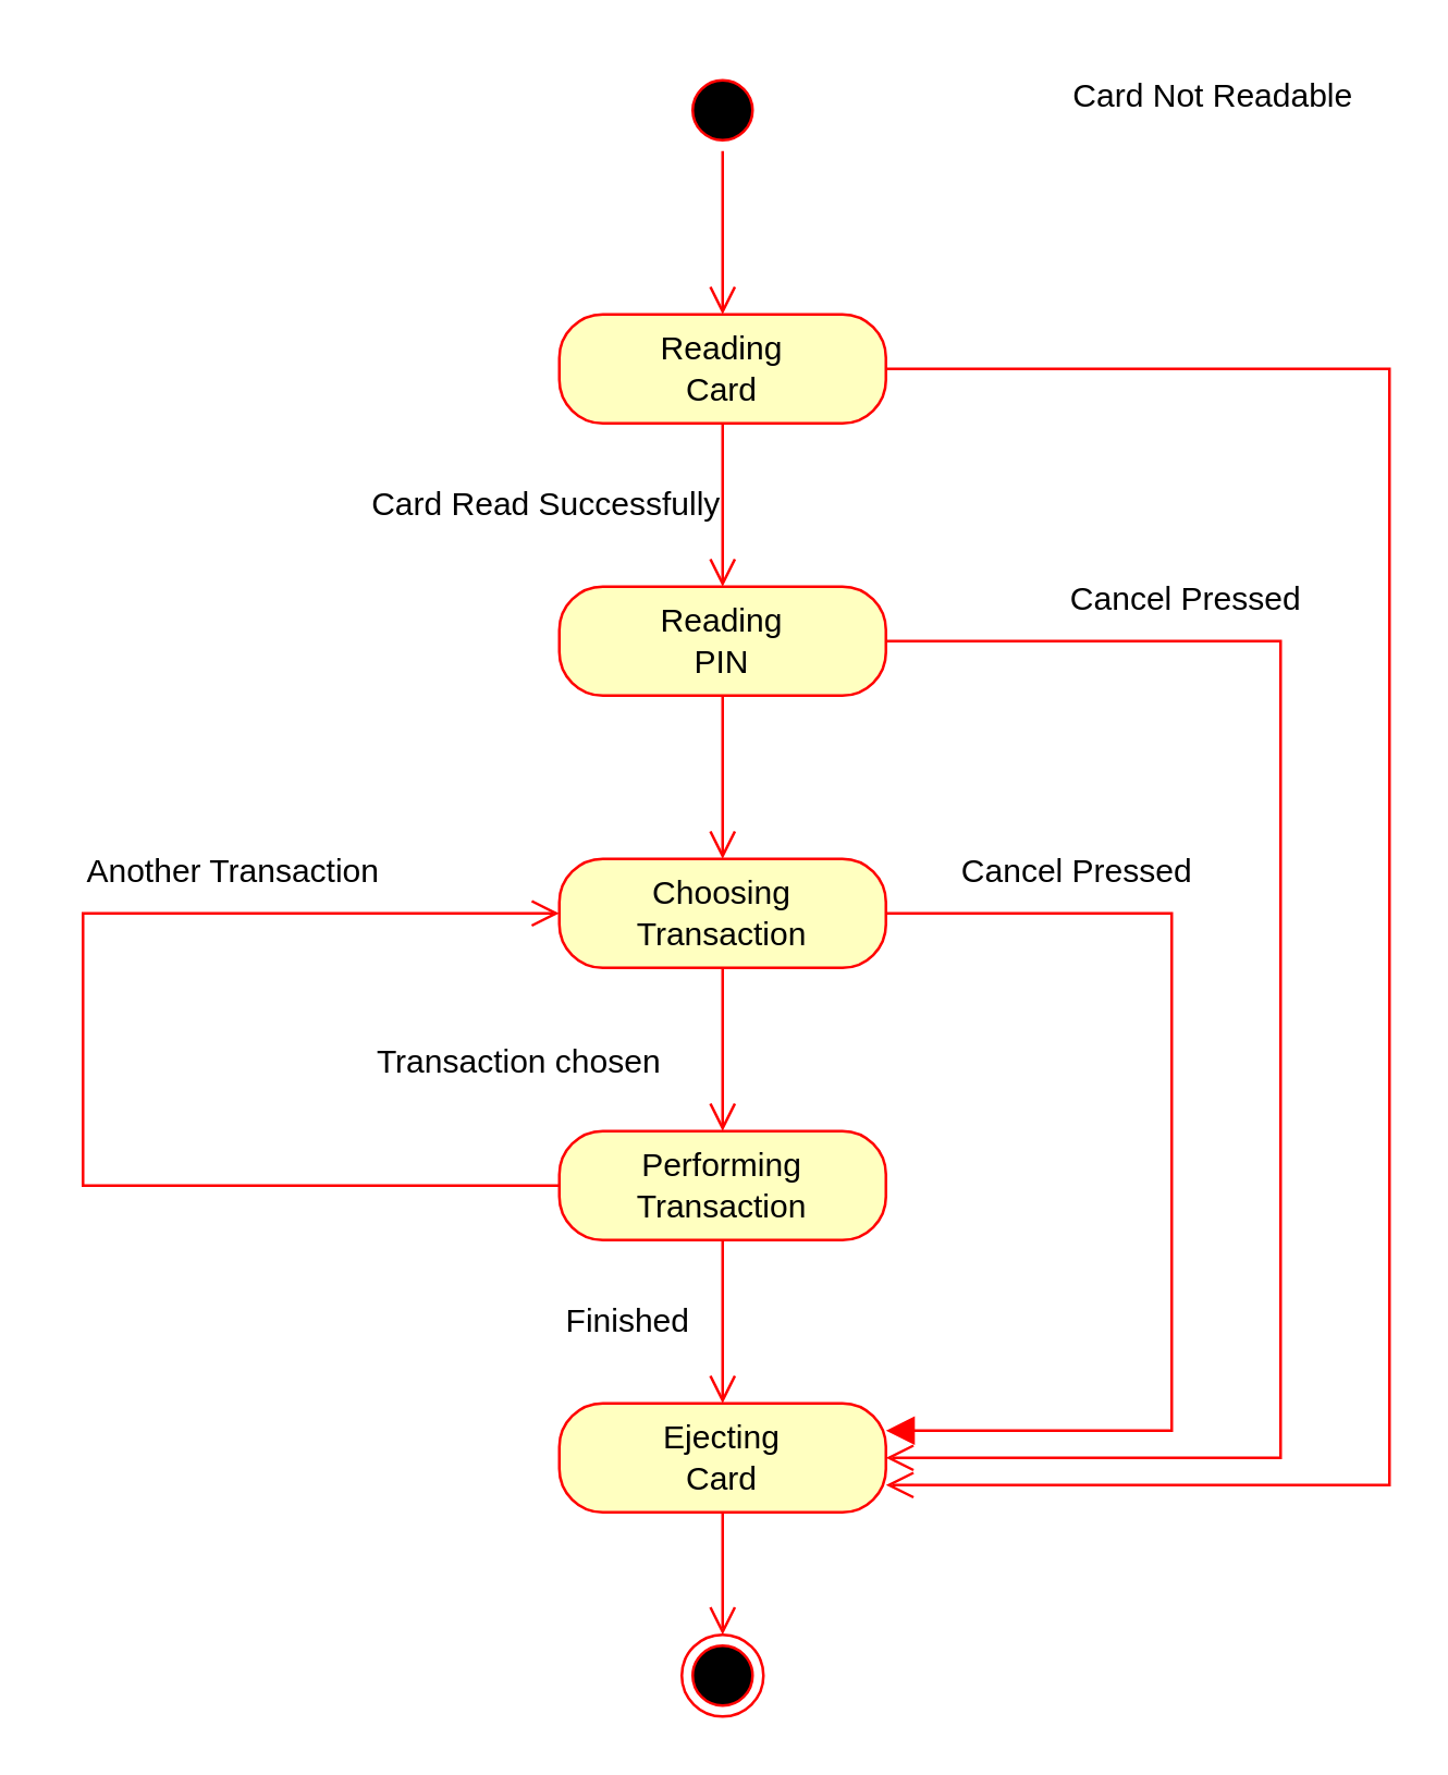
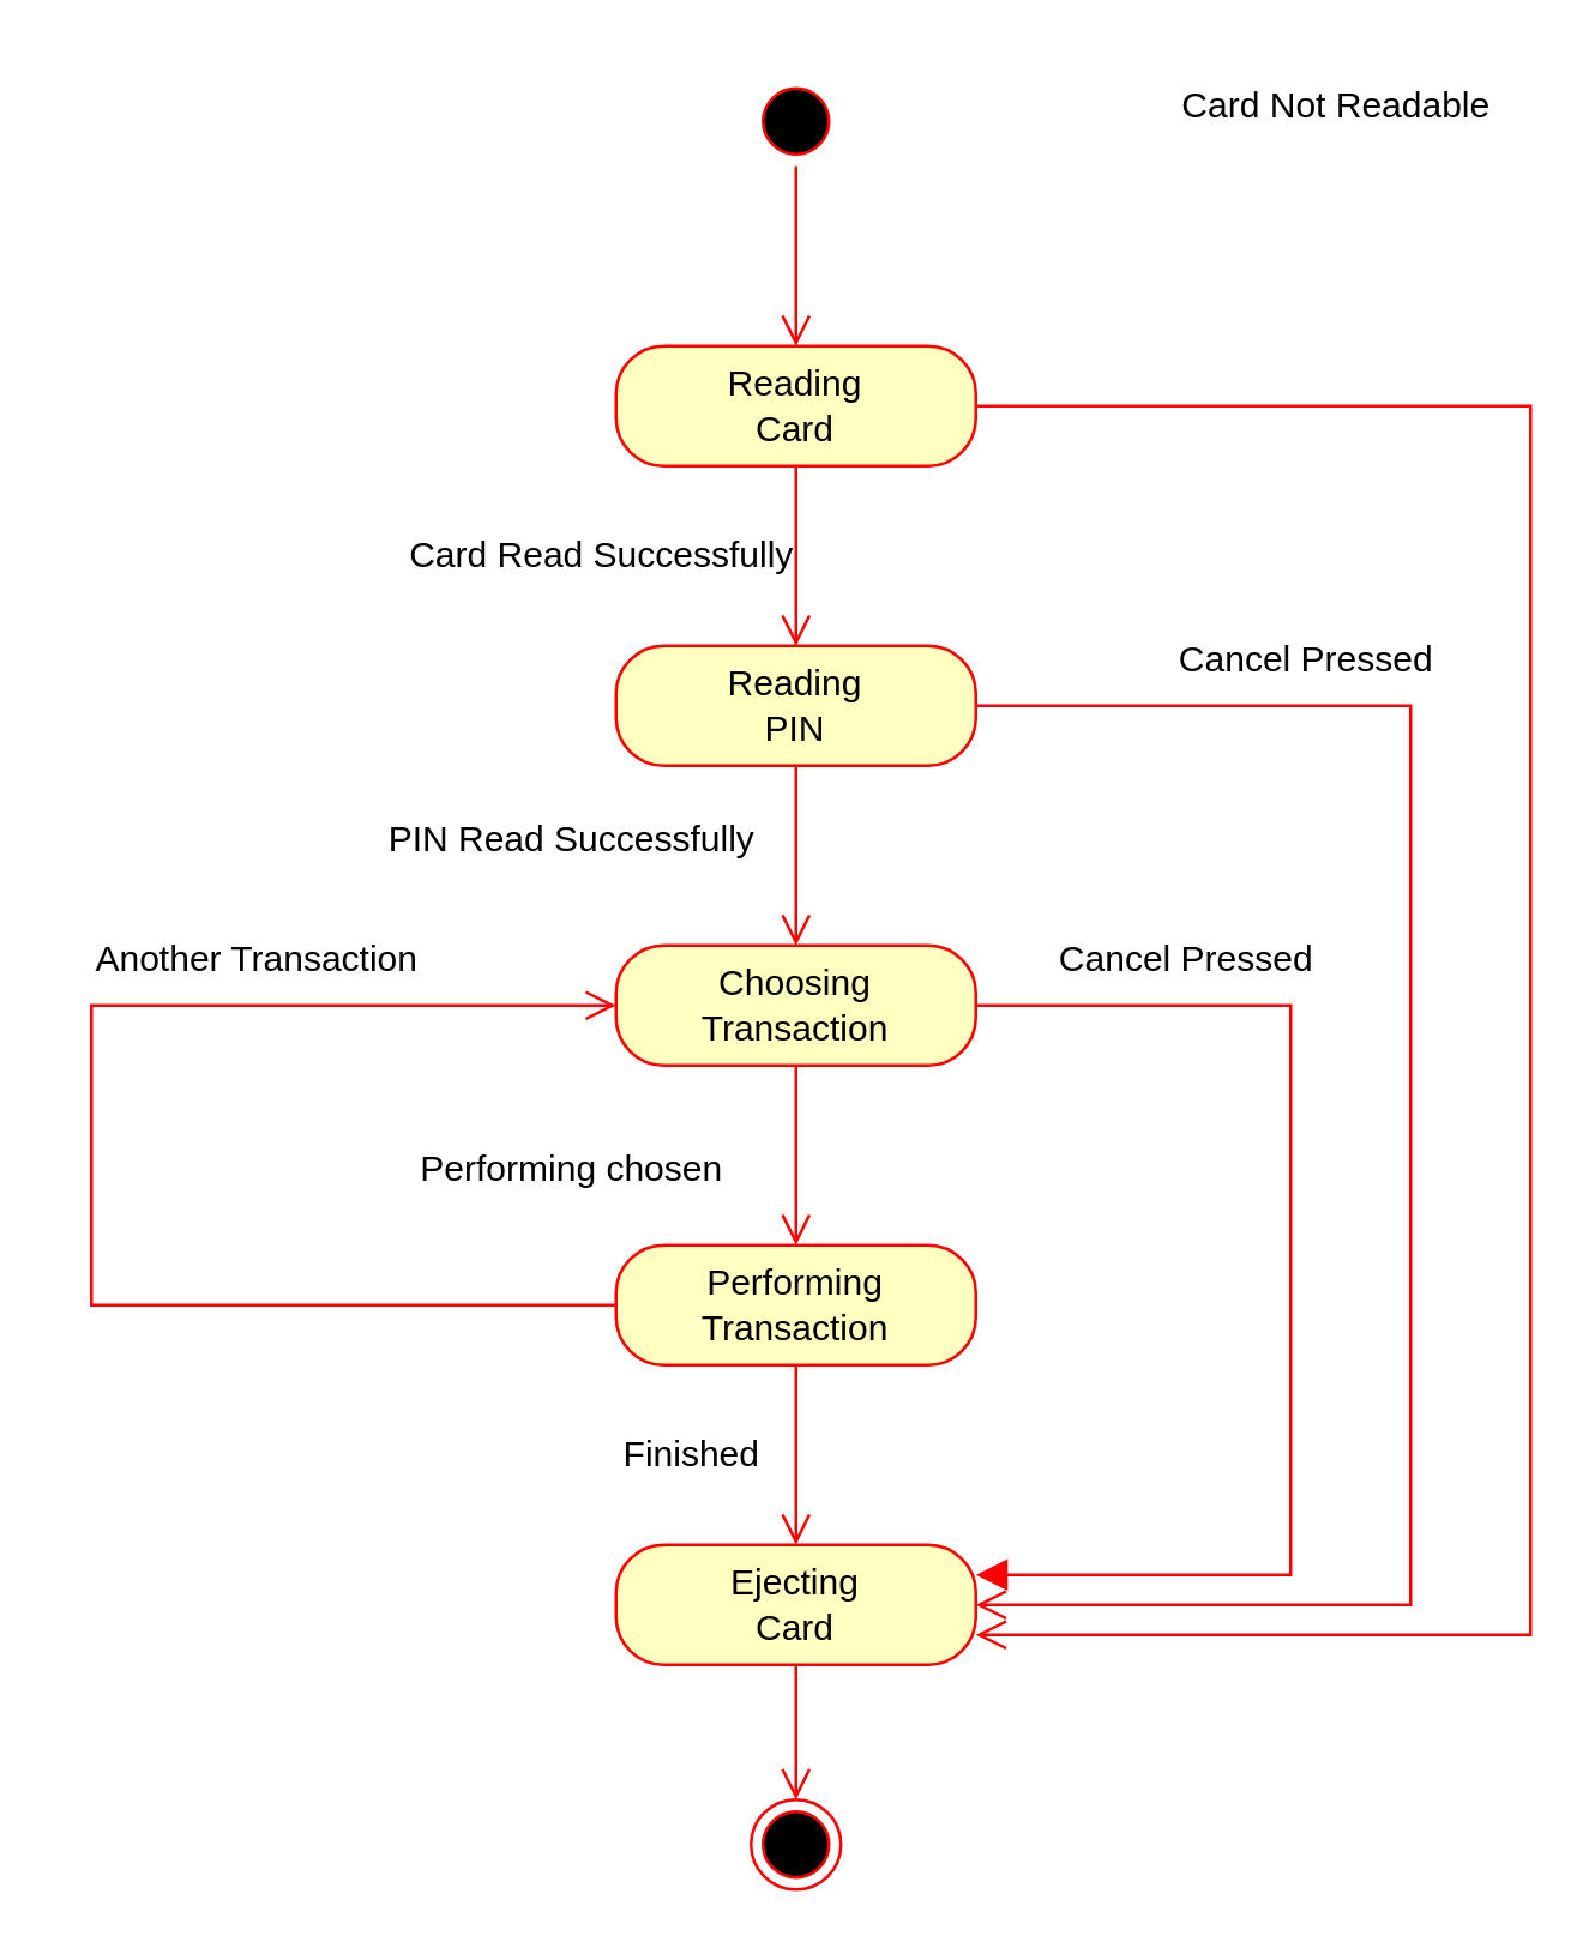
+ <mxCell id="16" value="PIN Read Successfully" style="text;html=1;align=center;verticalAlign=middle;resizable=0;points=[];autosize=1;strokeColor=none;fillColor=none;" vertex="1" parent="1"><mxGeometry x="115" y="265" width="150" height="30" as="geometry" /></mxCell>
- <mxCell id="25" value="Transaction chosen" style="text;html=1;align=center;verticalAlign=middle;resizable=0;points=[];autosize=1;strokeColor=none;fillColor=none;" vertex="1" parent="1"><mxGeometry x="125" y="375" width="130" height="30" as="geometry" /></mxCell>
+ <mxCell id="25" value="Performing chosen" style="text;html=1;align=center;verticalAlign=middle;resizable=0;points=[];autosize=1;strokeColor=none;fillColor=none;" vertex="1" parent="1"><mxGeometry x="125" y="375" width="130" height="30" as="geometry" /></mxCell>
